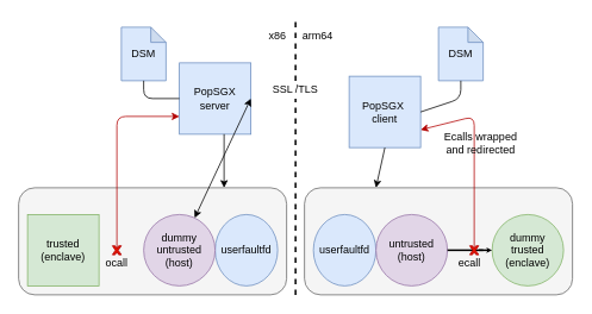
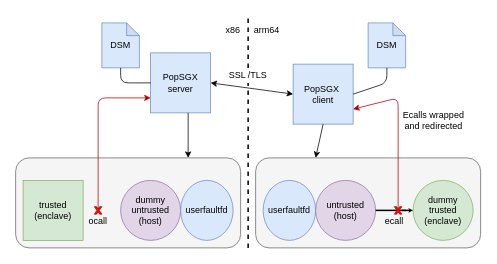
- <mxCell id="32" value="Ecalls wrapped and redirected" style="text;html=1;strokeColor=none;fillColor=none;align=center;verticalAlign=middle;whiteSpace=wrap;rounded=0;" vertex="1" parent="1"><mxGeometry x="495" y="150" width="85" height="20" as="geometry" /></mxCell>
+ <mxCell id="32" value="Ecalls wrapped and redirected" style="text;html=1;strokeColor=none;fillColor=none;align=center;verticalAlign=middle;whiteSpace=wrap;rounded=0;" vertex="1" parent="1"><mxGeometry x="535" y="150" width="85" height="20" as="geometry" /></mxCell>
- <mxCell id="8" value="" style="endArrow=classic;startArrow=classic;html=1;exitX=1;exitY=0.5;exitDx=0;exitDy=0;" parent="1" source="4" target="19" edge="1"><mxGeometry width="50" height="50" relative="1" as="geometry"><mxPoint x="300" y="270" as="sourcePoint" /><mxPoint x="370" y="150" as="targetPoint" /></mxGeometry></mxCell>
+ <mxCell id="8" value="" style="endArrow=classic;startArrow=classic;html=1;exitX=1;exitY=0.5;exitDx=0;exitDy=0;entryX=0;entryY=0.5;entryDx=0;entryDy=0;" parent="1" source="4" target="5" edge="1"><mxGeometry width="50" height="50" relative="1" as="geometry"><mxPoint x="300" y="270" as="sourcePoint" /><mxPoint x="370" y="150" as="targetPoint" /></mxGeometry></mxCell>
